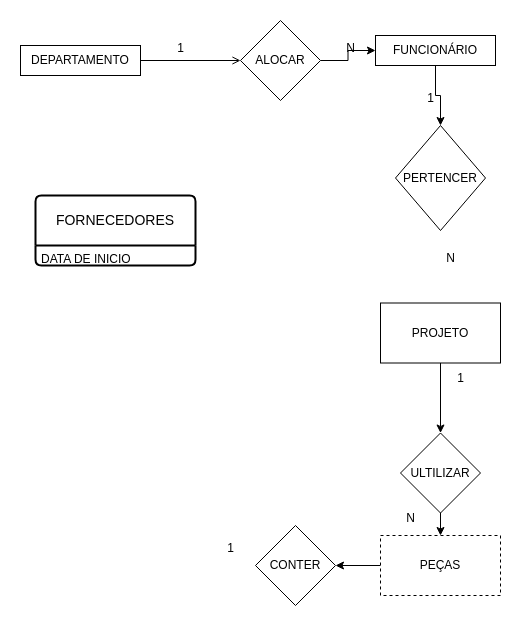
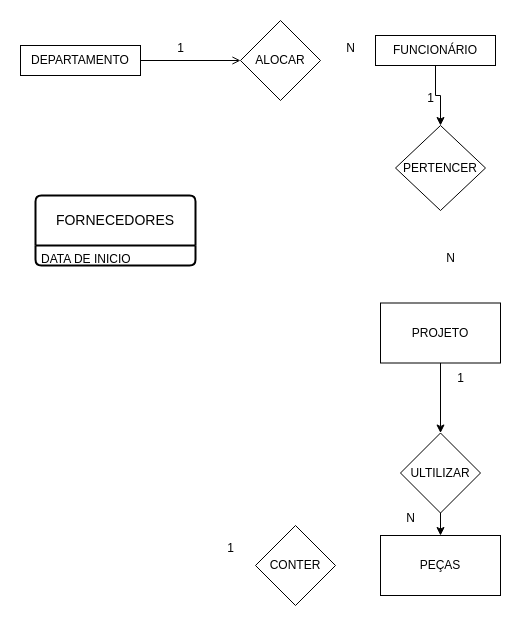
- <mxCell id="4" value="" style="edgeStyle=orthogonalEdgeStyle;rounded=0;orthogonalLoop=1;jettySize=auto;html=1;" edge="1" parent="1" source="5" target="8"><mxGeometry relative="1" as="geometry" /></mxCell>
- <mxCell id="10" value="PERTENCER" style="rhombus;whiteSpace=wrap;html=1;rounded=0;" vertex="1" parent="1"><mxGeometry x="395" y="125" width="90" height="105" as="geometry" /></mxCell>
+ <mxCell id="10" value="PERTENCER" style="rhombus;whiteSpace=wrap;html=1;rounded=0;" vertex="1" parent="1"><mxGeometry x="395" y="125" width="90" height="85" as="geometry" /></mxCell>
- <mxCell id="17" value="" style="edgeStyle=orthogonalEdgeStyle;rounded=0;orthogonalLoop=1;jettySize=auto;html=1;" edge="1" parent="1" source="18" target="19"><mxGeometry relative="1" as="geometry" /></mxCell>
- <mxCell id="18" value="PEÇAS" style="rounded=0;whiteSpace=wrap;html=1;dashed=1;" vertex="1" parent="1"><mxGeometry x="380" y="535" width="120" height="60" as="geometry" /></mxCell>
+ <mxCell id="18" value="PEÇAS" style="rounded=0;whiteSpace=wrap;html=1;" vertex="1" parent="1"><mxGeometry x="380" y="535" width="120" height="60" as="geometry" /></mxCell>
